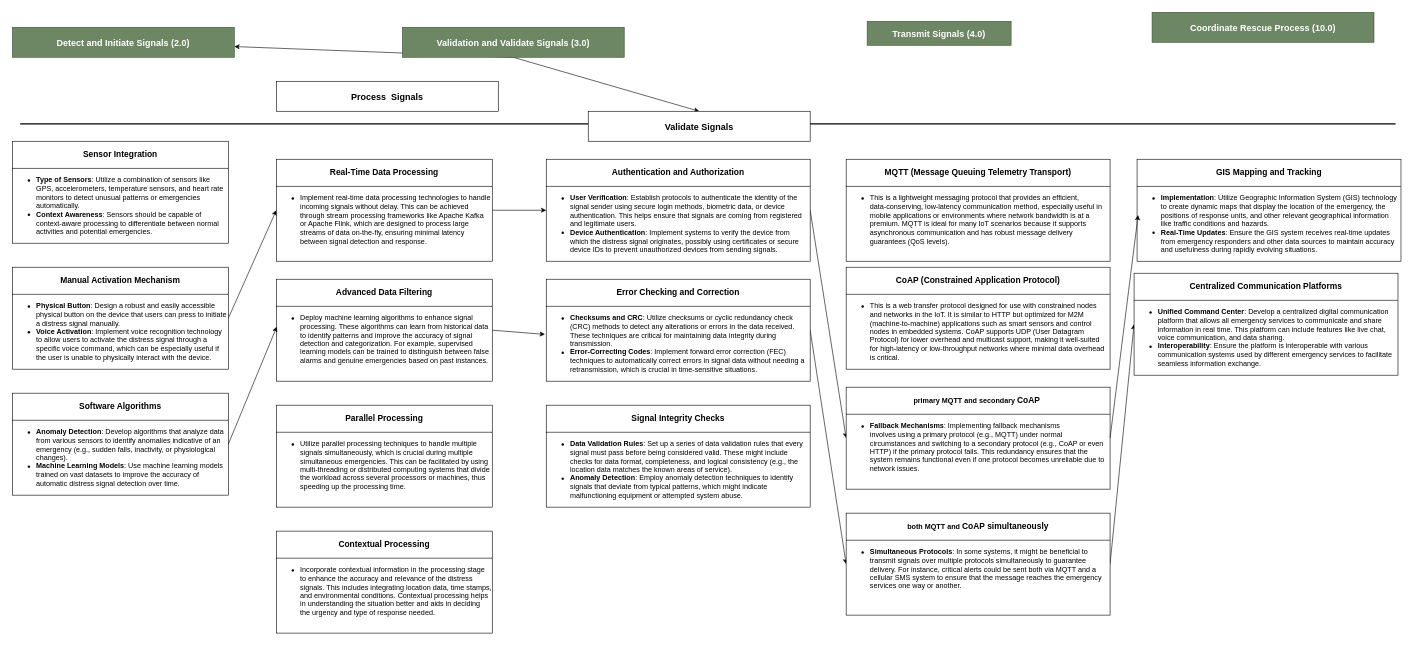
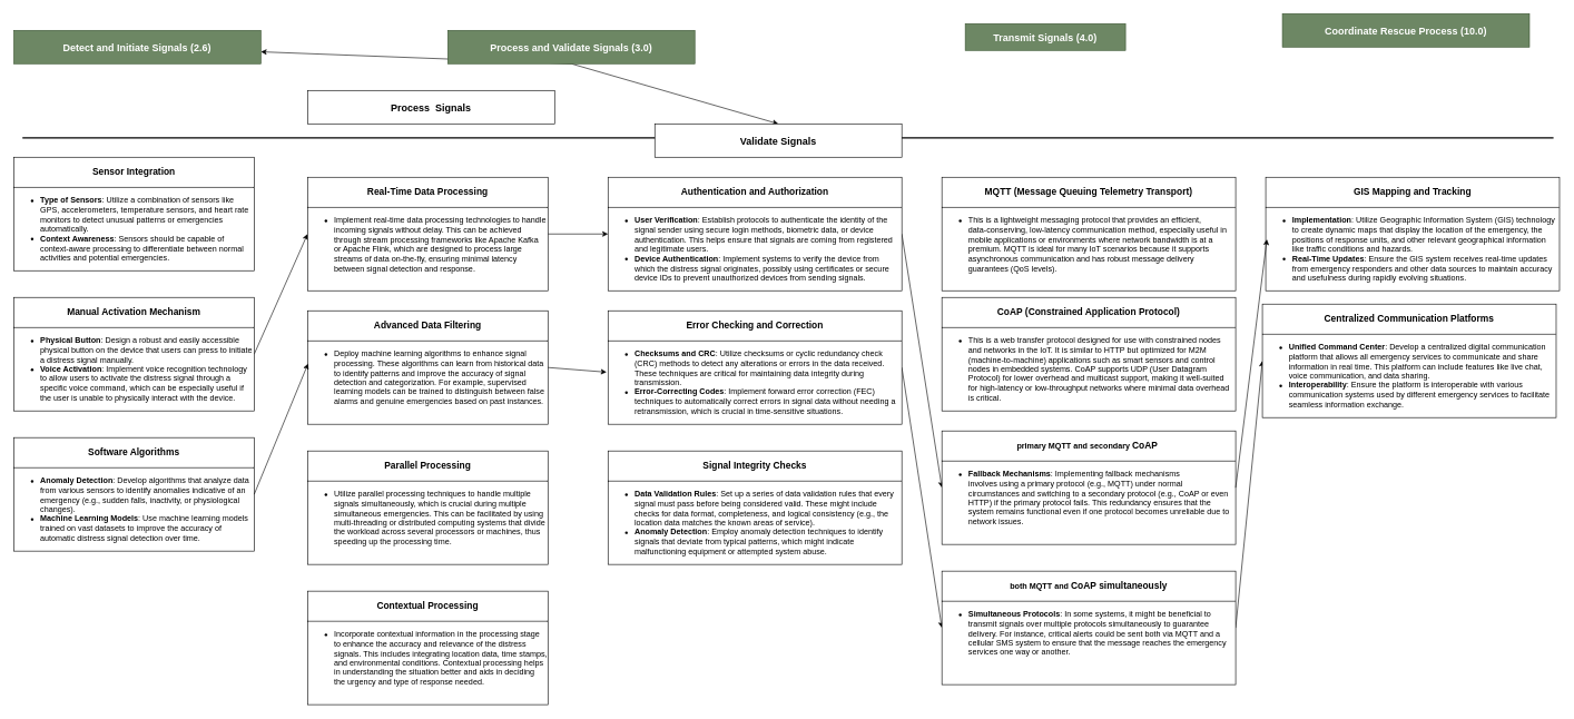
- <mxCell id="2" value="&lt;strong style=&quot;font-size: 15px;&quot;&gt;Detect and Initiate Signals (2.0)&lt;/strong&gt;" style="whiteSpace=wrap;html=1;align=center;fontSize=15;fillColor=#6d8764;fontColor=#ffffff;strokeColor=#3A5431;" parent="1" vertex="1"><mxGeometry x="20" y="45" width="370" height="50" as="geometry" /></mxCell>
+ <mxCell id="2" value="&lt;strong style=&quot;font-size: 15px;&quot;&gt;Detect and Initiate Signals (2.6)&lt;/strong&gt;" style="whiteSpace=wrap;html=1;align=center;fontSize=15;fillColor=#6d8764;fontColor=#ffffff;strokeColor=#3A5431;" parent="1" vertex="1"><mxGeometry x="20" y="45" width="370" height="50" as="geometry" /></mxCell>
- <mxCell id="10" value="&lt;strong style=&quot;font-size: 15px;&quot;&gt;Validation and Validate Signals (3.0)&lt;/strong&gt;" style="whiteSpace=wrap;html=1;align=center;fontSize=15;fillColor=#6d8764;fontColor=#ffffff;strokeColor=#3A5431;" parent="1" vertex="1"><mxGeometry x="670" y="45" width="370" height="50" as="geometry" /></mxCell>
+ <mxCell id="10" value="&lt;strong style=&quot;font-size: 15px;&quot;&gt;Process and Validate Signals (3.0)&lt;/strong&gt;" style="whiteSpace=wrap;html=1;align=center;fontSize=15;fillColor=#6d8764;fontColor=#ffffff;strokeColor=#3A5431;" parent="1" vertex="1"><mxGeometry x="670" y="45" width="370" height="50" as="geometry" /></mxCell>
